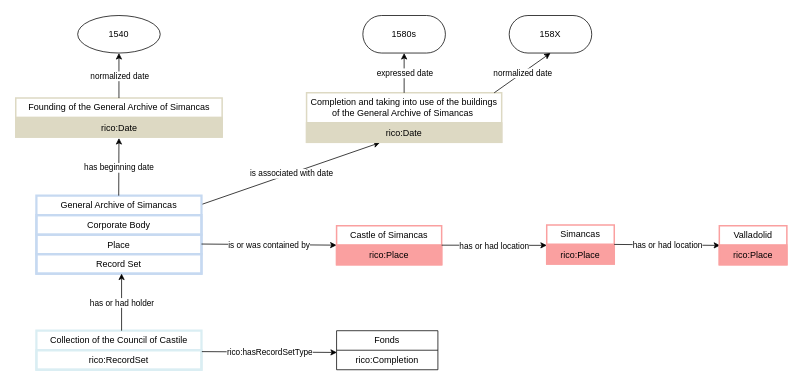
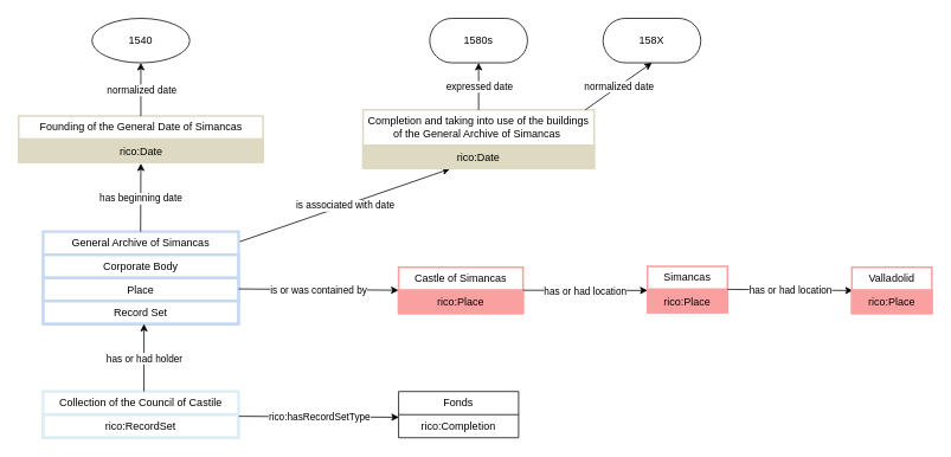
- <mxCell id="24" value="Founding of the General Archive of Simancas" style="swimlane;fontStyle=0;childLayout=stackLayout;horizontal=1;startSize=26;strokeColor=#DDD9C3;strokeWidth=2;fillColor=none;horizontalStack=0;resizeParent=1;resizeParentMax=0;resizeLast=0;collapsible=1;marginBottom=0;whiteSpace=wrap;html=1;" vertex="1" parent="1"><mxGeometry x="20.5" y="130" width="275" height="52" as="geometry" /></mxCell>
+ <mxCell id="24" value="Founding of the General Date of Simancas" style="swimlane;fontStyle=0;childLayout=stackLayout;horizontal=1;startSize=26;strokeColor=#DDD9C3;strokeWidth=2;fillColor=none;horizontalStack=0;resizeParent=1;resizeParentMax=0;resizeLast=0;collapsible=1;marginBottom=0;whiteSpace=wrap;html=1;" vertex="1" parent="1"><mxGeometry x="20.5" y="130" width="275" height="52" as="geometry" /></mxCell>
